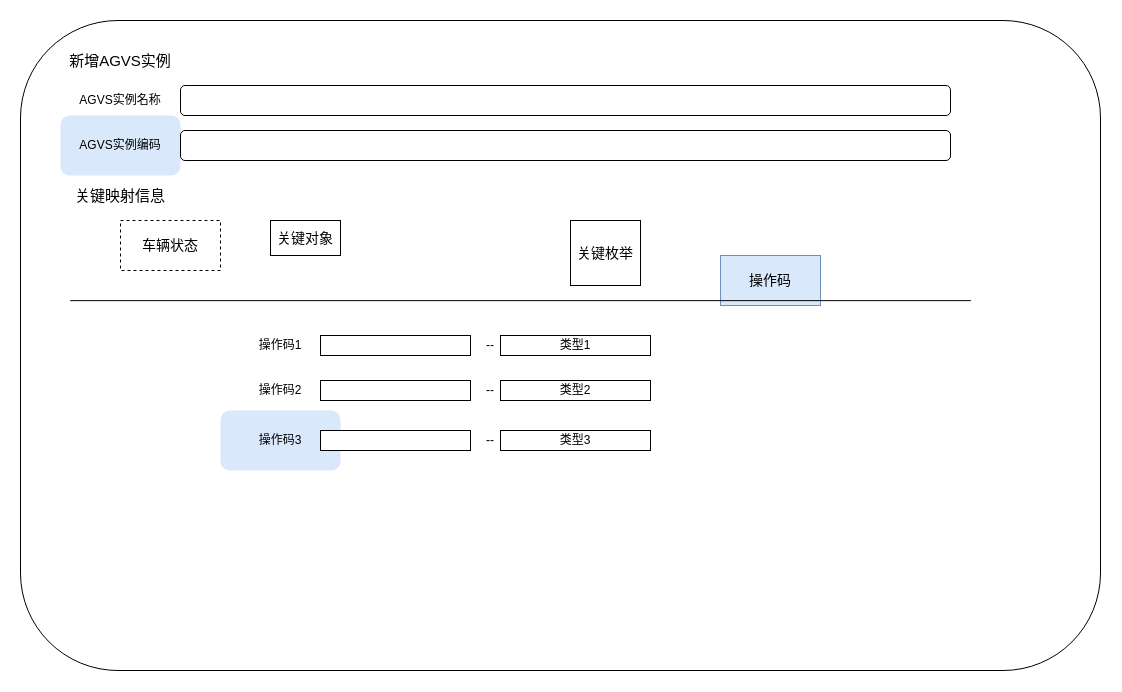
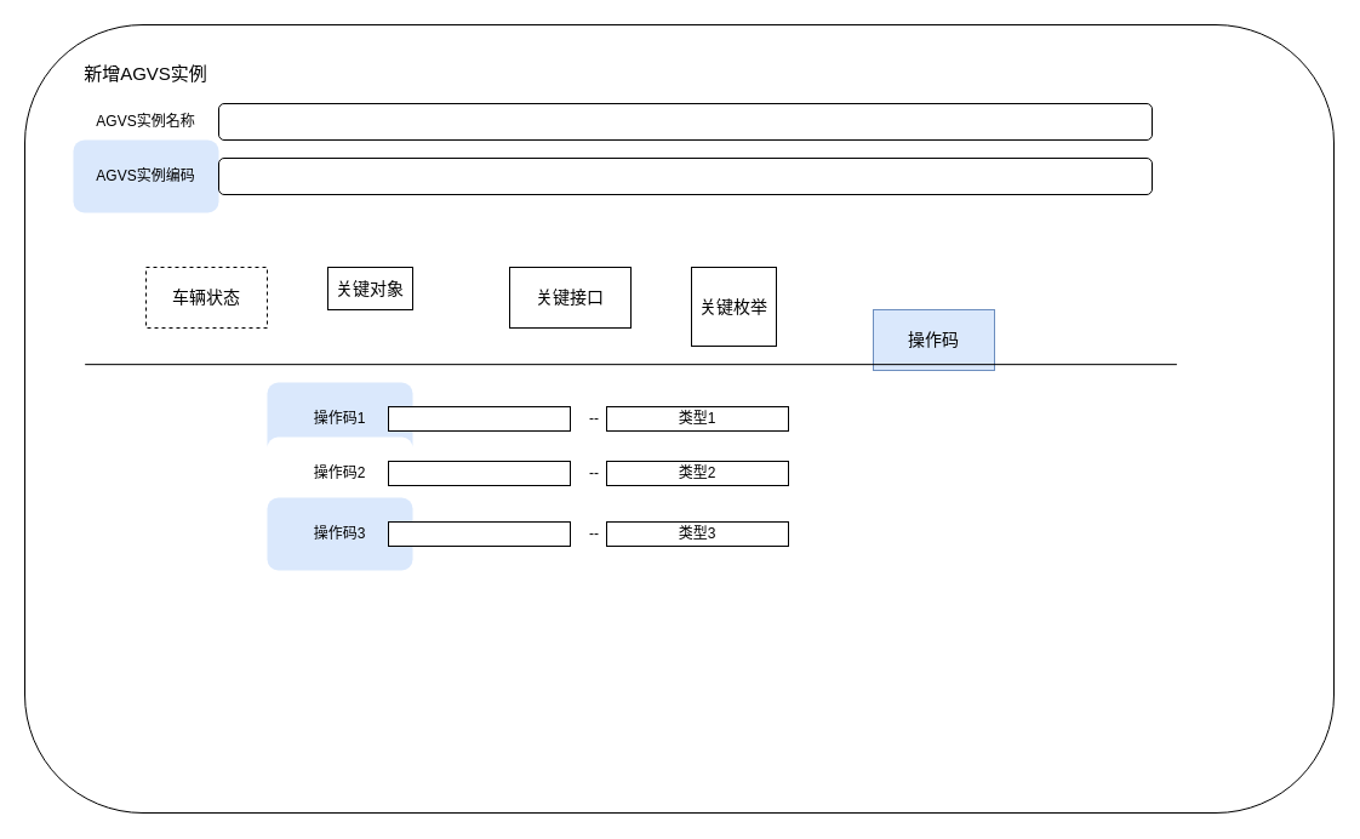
- <mxCell id="8" value="关键映射信息" style="text;html=1;strokeColor=none;fillColor=none;align=center;verticalAlign=middle;whiteSpace=wrap;rounded=0;fontSize=15;" vertex="1" parent="1"><mxGeometry x="70" y="180" width="100" height="30" as="geometry" /></mxCell>
+ <mxCell id="10" value="关键接口" style="rounded=0;whiteSpace=wrap;html=1;fontSize=14;" vertex="1" parent="1"><mxGeometry x="420" y="220" width="100" height="50" as="geometry" /></mxCell>
- <mxCell id="15" value="操作码1" style="rounded=1;whiteSpace=wrap;html=1;strokeColor=none;" vertex="1" parent="1"><mxGeometry x="220" y="315" width="120" height="60" as="geometry" /></mxCell>
+ <mxCell id="15" value="操作码1" style="rounded=1;whiteSpace=wrap;html=1;strokeColor=none;fillColor=#dae8fc;" vertex="1" parent="1"><mxGeometry x="220" y="315" width="120" height="60" as="geometry" /></mxCell>
